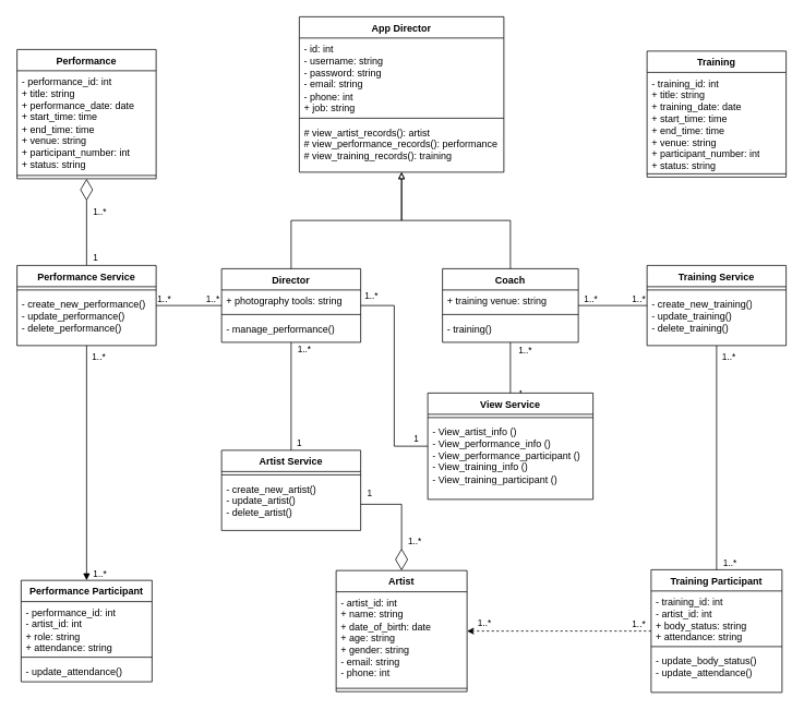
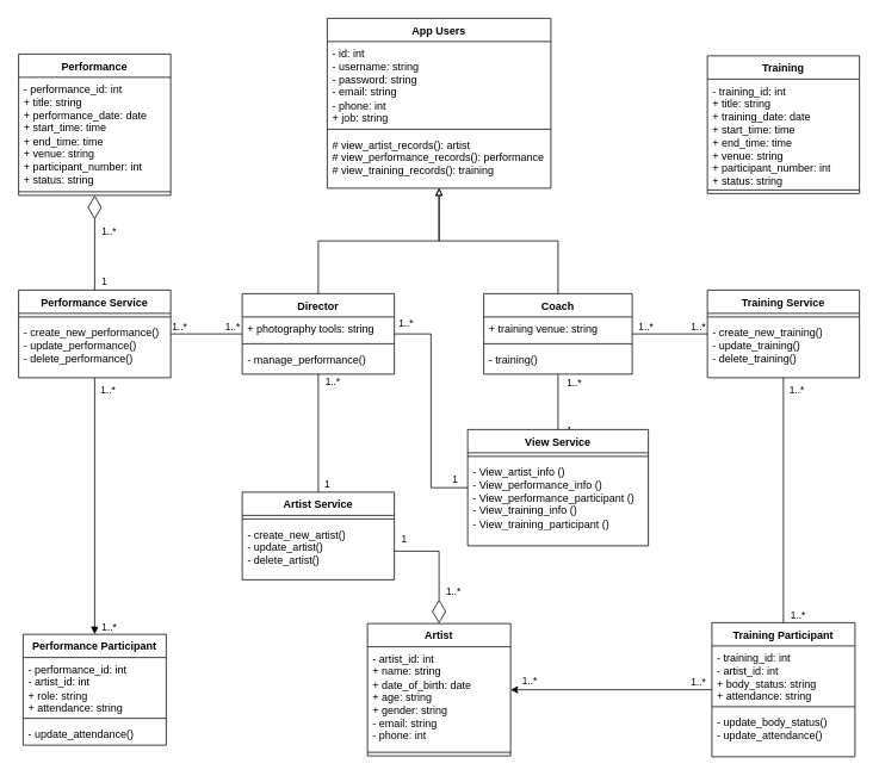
- <mxCell id="2" value="App Director" style="swimlane;fontStyle=1;align=center;verticalAlign=top;childLayout=stackLayout;horizontal=1;startSize=26;horizontalStack=0;resizeParent=1;resizeParentMax=0;resizeLast=0;collapsible=1;marginBottom=0;whiteSpace=wrap;html=1;" parent="1" vertex="1"><mxGeometry x="365" y="20" width="250" height="190" as="geometry" /></mxCell>
+ <mxCell id="2" value="App Users" style="swimlane;fontStyle=1;align=center;verticalAlign=top;childLayout=stackLayout;horizontal=1;startSize=26;horizontalStack=0;resizeParent=1;resizeParentMax=0;resizeLast=0;collapsible=1;marginBottom=0;whiteSpace=wrap;html=1;" parent="1" vertex="1"><mxGeometry x="365" y="20" width="250" height="190" as="geometry" /></mxCell>
- <mxCell id="51" value="" style="endArrow=classic;html=1;edgeStyle=orthogonalEdgeStyle;rounded=0;endFill=1;dashed=1;" parent="1" source="12" target="37" edge="1"><mxGeometry relative="1" as="geometry"><mxPoint x="225" y="812" as="sourcePoint" /><mxPoint x="410" y="812" as="targetPoint" /></mxGeometry></mxCell>
+ <mxCell id="51" value="" style="endArrow=classic;html=1;edgeStyle=orthogonalEdgeStyle;rounded=0;endFill=1;" parent="1" source="12" target="37" edge="1"><mxGeometry relative="1" as="geometry"><mxPoint x="225" y="812" as="sourcePoint" /><mxPoint x="410" y="812" as="targetPoint" /></mxGeometry></mxCell>
